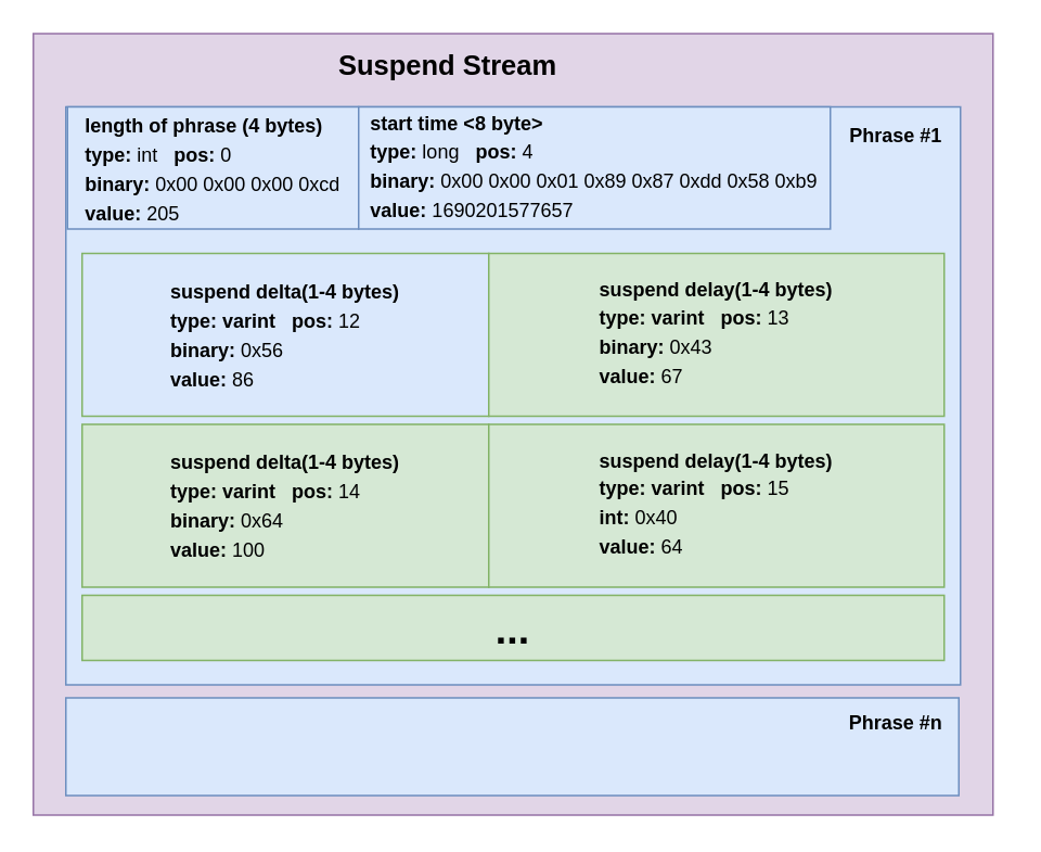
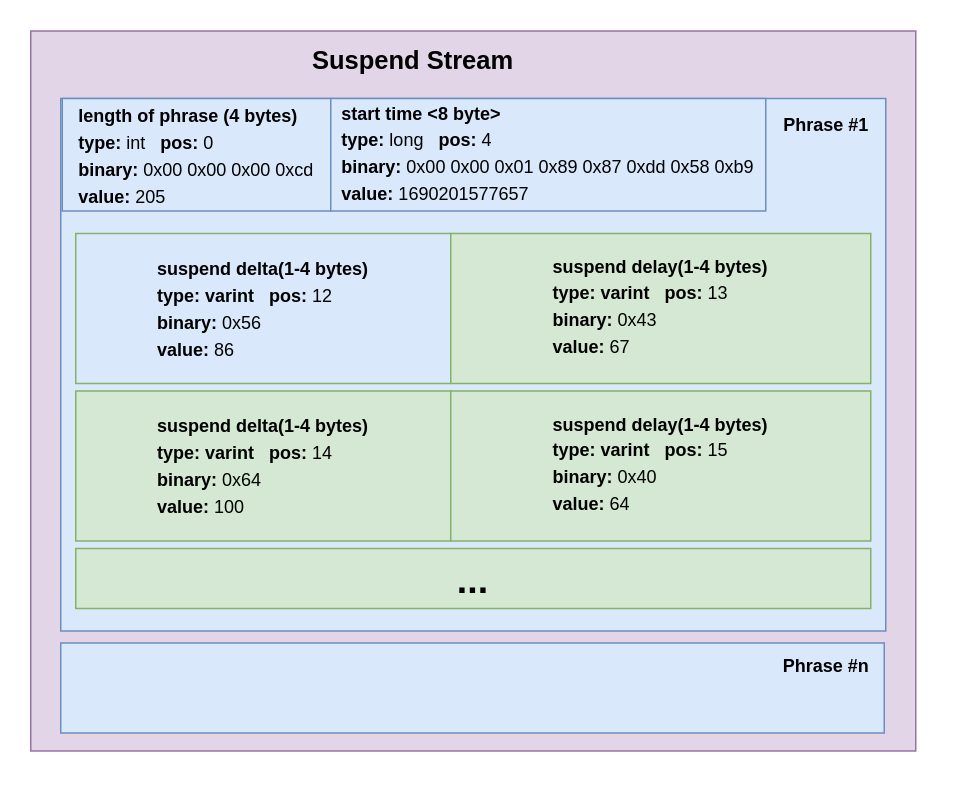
- <mxCell id="14" value="&lt;div style=&quot;text-align: justify;&quot;&gt;&lt;span style=&quot;background-color: initial;&quot;&gt;suspend delay&lt;/span&gt;&lt;span style=&quot;background-color: initial;&quot;&gt;(1-4 bytes)&lt;/span&gt;&lt;/div&gt;&lt;div style=&quot;text-align: justify; line-height: 150%;&quot;&gt;&lt;span style=&quot;background-color: initial;&quot;&gt;type: &lt;/span&gt;&lt;span style=&quot;background-color: initial;&quot;&gt;varint&amp;nbsp; &amp;nbsp;pos: &lt;span style=&quot;font-weight: normal;&quot;&gt;1&lt;/span&gt;&lt;span style=&quot;font-weight: 400;&quot;&gt;5&lt;/span&gt;&lt;/span&gt;&lt;/div&gt;&lt;div style=&quot;text-align: justify; line-height: 150%;&quot;&gt;&lt;span style=&quot;background-color: initial;&quot;&gt;int:&amp;nbsp;&lt;/span&gt;&lt;span style=&quot;font-weight: normal;&quot;&gt;0x40&lt;/span&gt;&lt;/div&gt;&lt;div style=&quot;text-align: justify; line-height: 150%;&quot;&gt;&lt;span style=&quot;background-color: initial;&quot;&gt;value: &lt;span style=&quot;font-weight: 400;&quot;&gt;64&lt;/span&gt;&lt;/span&gt;&lt;/div&gt;" style="rounded=0;whiteSpace=wrap;html=1;fillColor=#d5e8d4;strokeColor=#82b366;align=center;fontStyle=1" parent="1" vertex="1"><mxGeometry x="300" y="260" width="280" height="100" as="geometry" /></mxCell>
+ <mxCell id="14" value="&lt;div style=&quot;text-align: justify;&quot;&gt;&lt;span style=&quot;background-color: initial;&quot;&gt;suspend delay&lt;/span&gt;&lt;span style=&quot;background-color: initial;&quot;&gt;(1-4 bytes)&lt;/span&gt;&lt;/div&gt;&lt;div style=&quot;text-align: justify; line-height: 150%;&quot;&gt;&lt;span style=&quot;background-color: initial;&quot;&gt;type: &lt;/span&gt;&lt;span style=&quot;background-color: initial;&quot;&gt;varint&amp;nbsp; &amp;nbsp;pos: &lt;span style=&quot;font-weight: normal;&quot;&gt;1&lt;/span&gt;&lt;span style=&quot;font-weight: 400;&quot;&gt;5&lt;/span&gt;&lt;/span&gt;&lt;/div&gt;&lt;div style=&quot;text-align: justify; line-height: 150%;&quot;&gt;&lt;span style=&quot;background-color: initial;&quot;&gt;binary:&amp;nbsp;&lt;/span&gt;&lt;span style=&quot;font-weight: normal;&quot;&gt;0x40&lt;/span&gt;&lt;/div&gt;&lt;div style=&quot;text-align: justify; line-height: 150%;&quot;&gt;&lt;span style=&quot;background-color: initial;&quot;&gt;value: &lt;span style=&quot;font-weight: 400;&quot;&gt;64&lt;/span&gt;&lt;/span&gt;&lt;/div&gt;" style="rounded=0;whiteSpace=wrap;html=1;fillColor=#d5e8d4;strokeColor=#82b366;align=center;fontStyle=1" parent="1" vertex="1"><mxGeometry x="300" y="260" width="280" height="100" as="geometry" /></mxCell>
